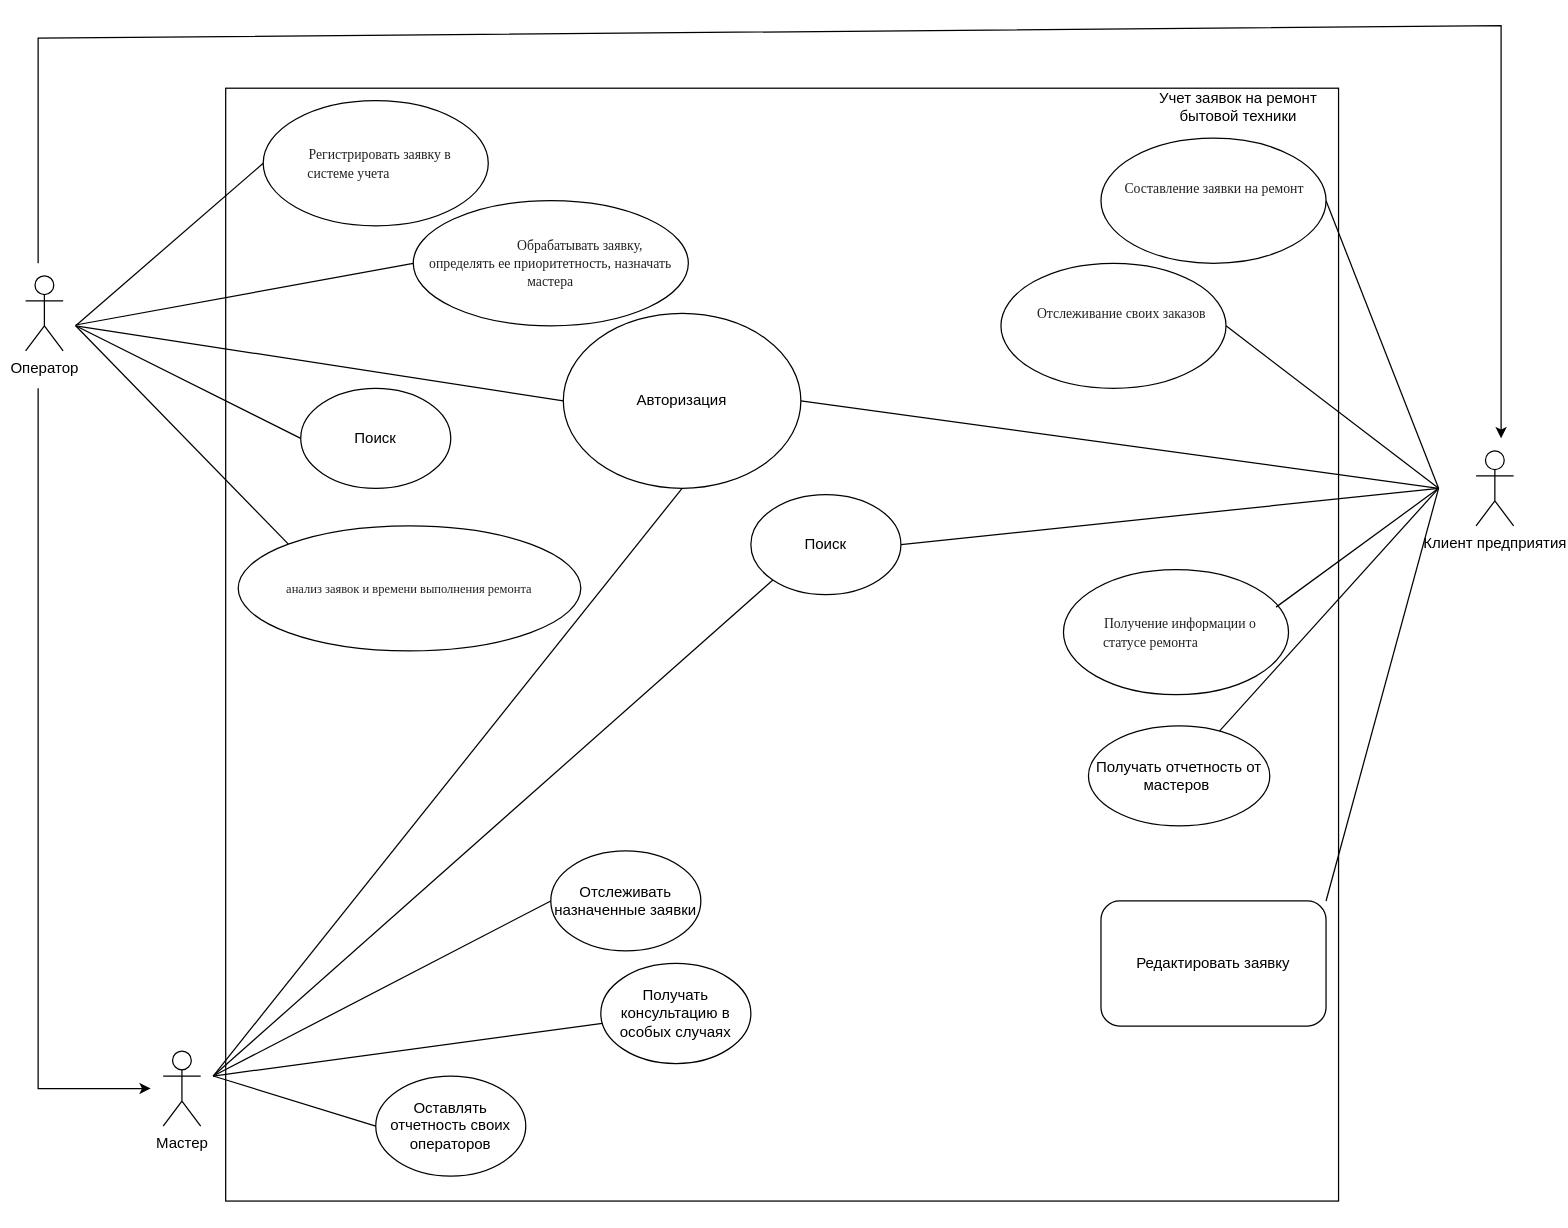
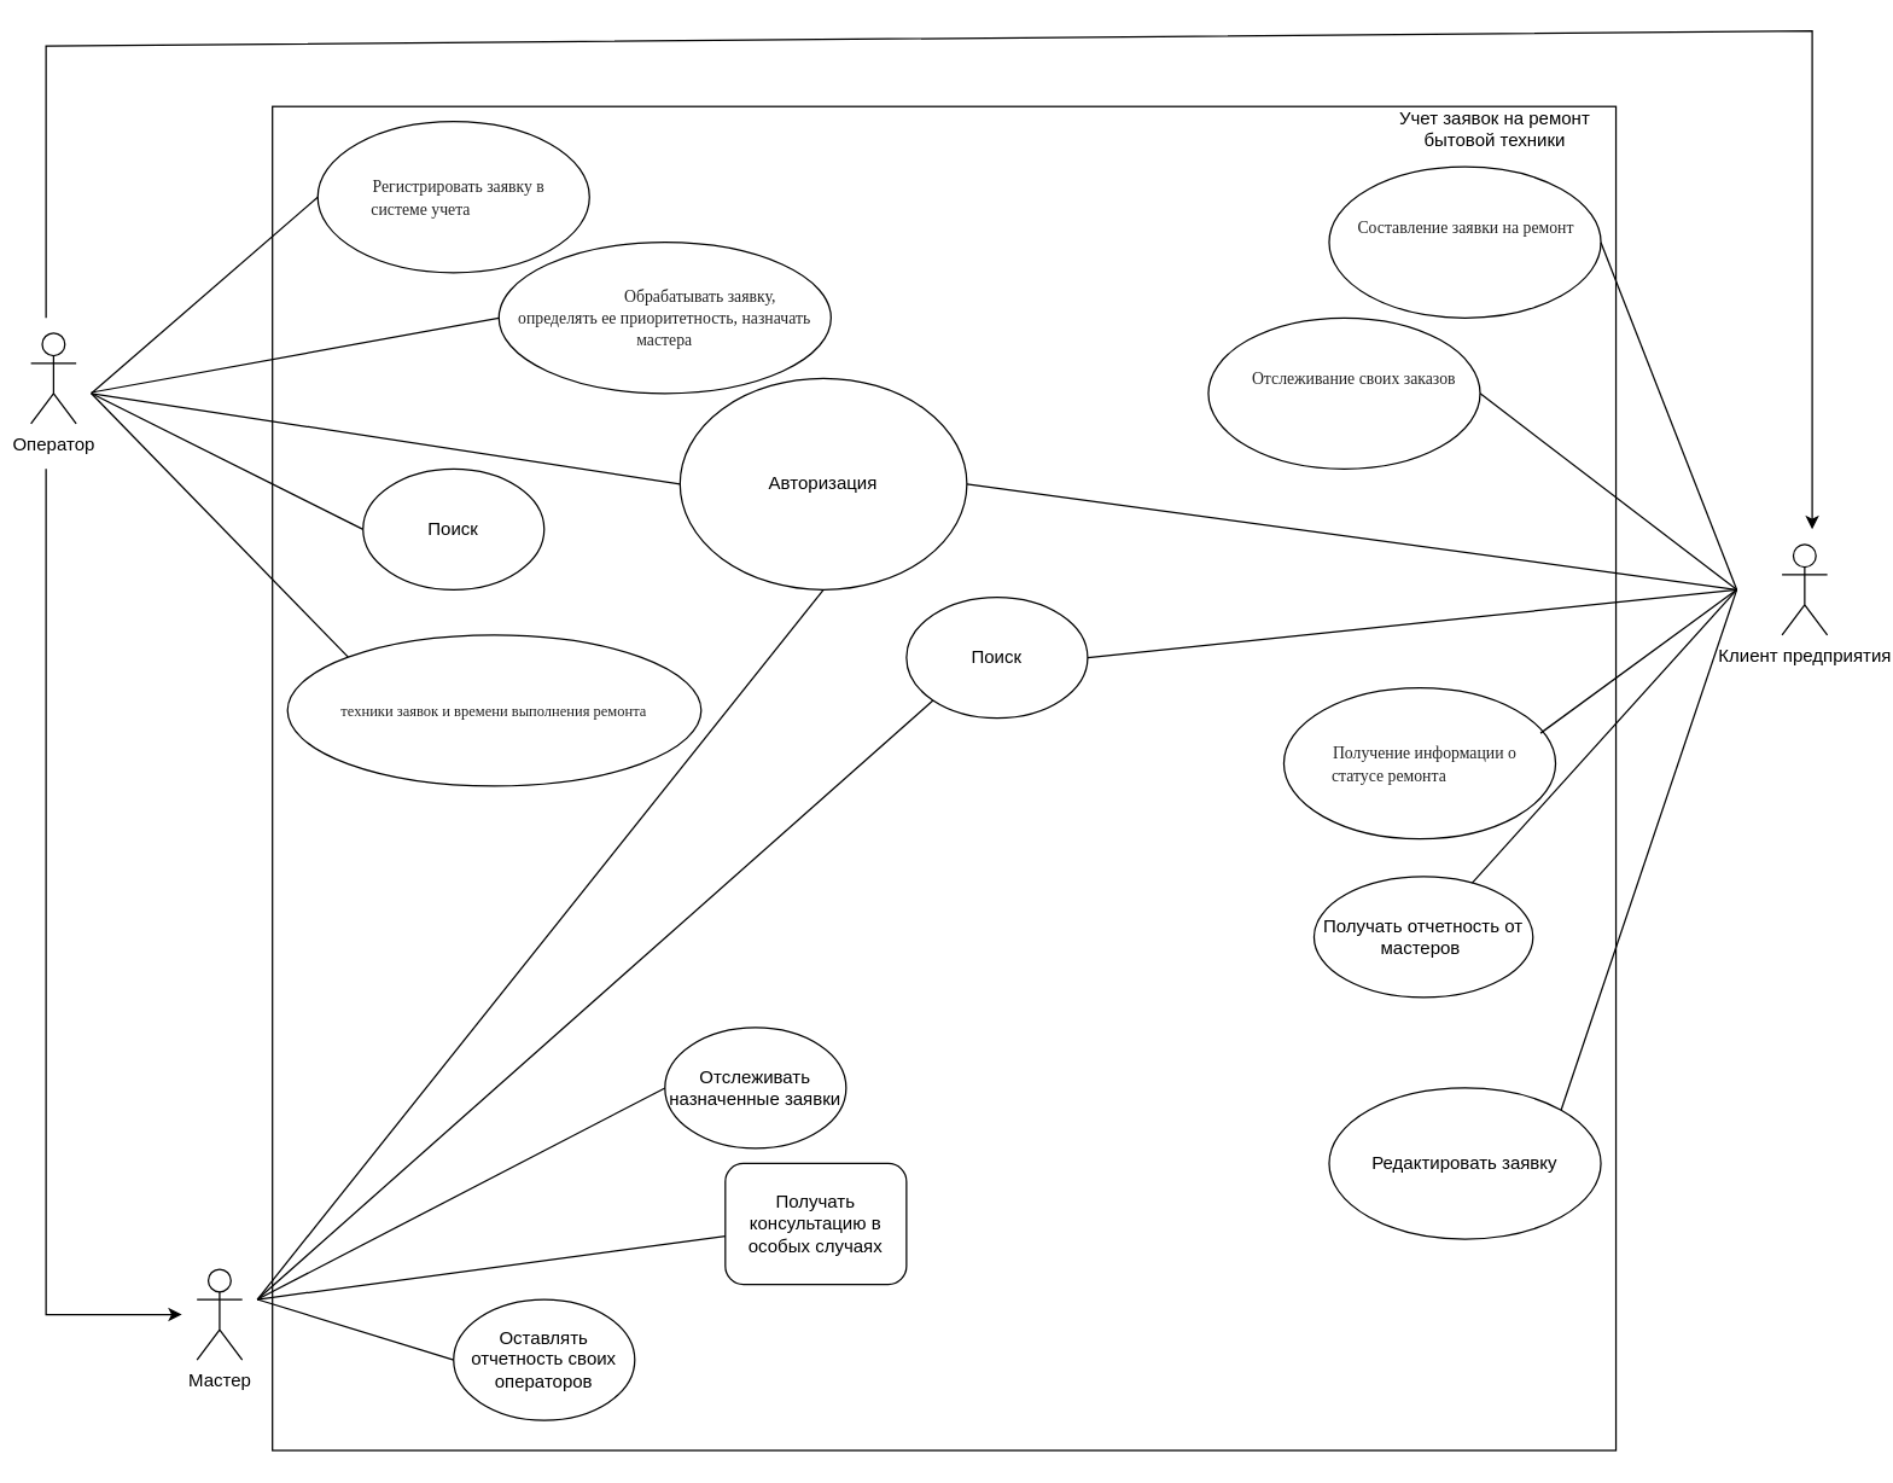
- <mxCell id="13" value="&lt;span style=&quot;color: rgb(34, 34, 34); font-family: &amp;quot;Times New Roman&amp;quot;; font-size: x-small; text-align: left; text-indent: 47.267px; background-color: rgb(255, 255, 255);&quot;&gt;анализ заявок и времени выполнения ремонта&lt;/span&gt;" style="ellipse;whiteSpace=wrap;html=1;" parent="1" vertex="1"><mxGeometry x="190" y="420" width="274" height="100" as="geometry" /></mxCell>
+ <mxCell id="13" value="&lt;span style=&quot;color: rgb(34, 34, 34); font-family: &amp;quot;Times New Roman&amp;quot;; font-size: x-small; text-align: left; text-indent: 47.267px; background-color: rgb(255, 255, 255);&quot;&gt;техники заявок и времени выполнения ремонта&lt;/span&gt;" style="ellipse;whiteSpace=wrap;html=1;" parent="1" vertex="1"><mxGeometry x="190" y="420" width="274" height="100" as="geometry" /></mxCell>
- <mxCell id="38" value="Редактировать заявку" style="whiteSpace=wrap;html=1;rounded=1;" vertex="1" parent="1"><mxGeometry x="880" y="720" width="180" height="100" as="geometry" /></mxCell>
+ <mxCell id="38" value="Редактировать заявку" style="ellipse;whiteSpace=wrap;html=1;" vertex="1" parent="1"><mxGeometry x="880" y="720" width="180" height="100" as="geometry" /></mxCell>
- <mxCell id="20" value="Получать консультацию в особых случаях" style="ellipse;whiteSpace=wrap;html=1;" parent="1" vertex="1"><mxGeometry x="480" y="770" width="120" height="80" as="geometry" /></mxCell>
+ <mxCell id="20" value="Получать консультацию в особых случаях" style="whiteSpace=wrap;html=1;rounded=1;" parent="1" vertex="1"><mxGeometry x="480" y="770" width="120" height="80" as="geometry" /></mxCell>
